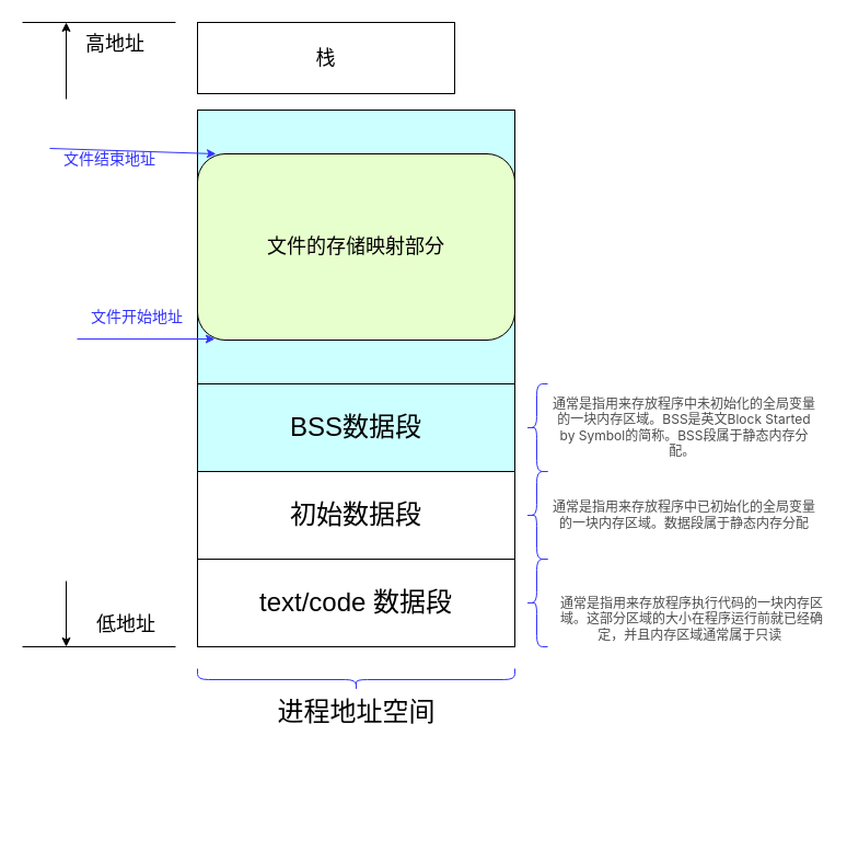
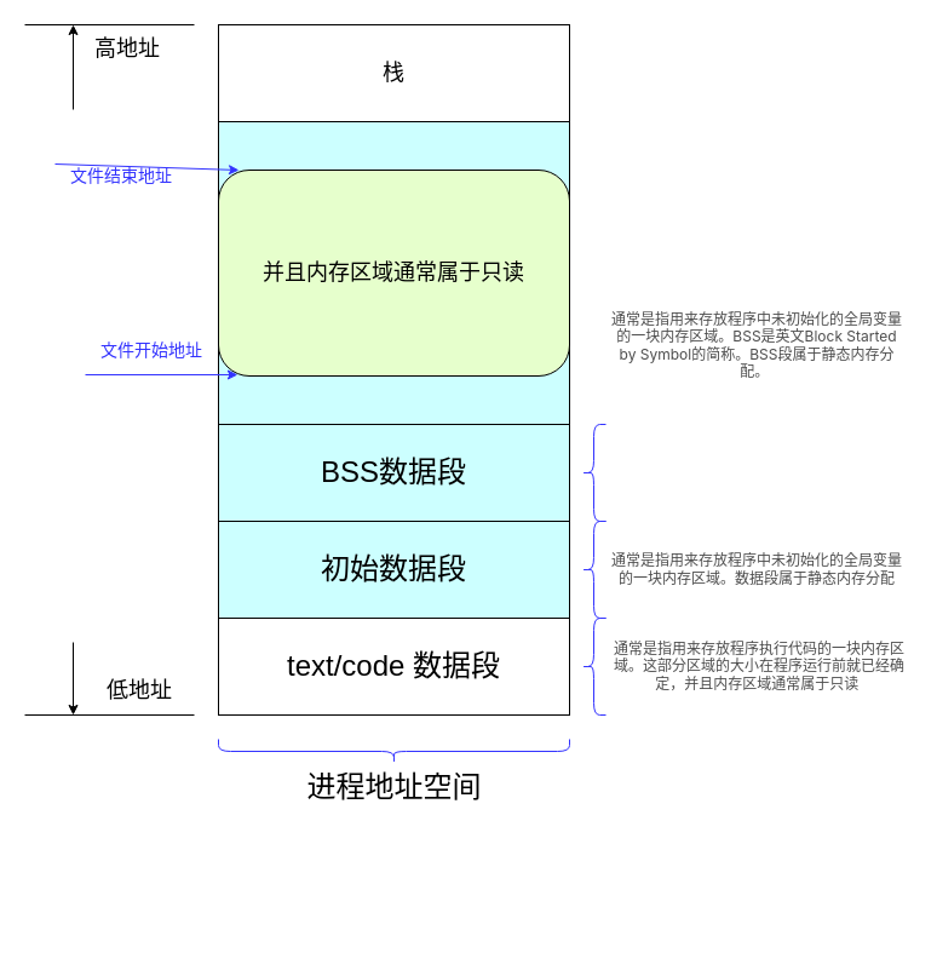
- <mxCell id="2" value="&lt;font style=&quot;font-size: 18px&quot;&gt;栈&lt;/font&gt;" style="rounded=0;whiteSpace=wrap;html=1;" parent="1" vertex="1"><mxGeometry x="180" y="20" width="235" height="65" as="geometry" /></mxCell>
+ <mxCell id="2" value="&lt;font style=&quot;font-size: 18px&quot;&gt;栈&lt;/font&gt;" style="rounded=0;whiteSpace=wrap;html=1;" parent="1" vertex="1"><mxGeometry x="180" y="20" width="290" height="80" as="geometry" /></mxCell>
- <mxCell id="12" value="&lt;font style=&quot;font-size: 18px&quot;&gt;文件的存储映射部分&lt;/font&gt;" style="rounded=1;whiteSpace=wrap;html=1;fillColor=#E6FFCC;" parent="1" vertex="1"><mxGeometry x="180" y="140" width="290" height="170" as="geometry" /></mxCell>
+ <mxCell id="12" value="&lt;font style=&quot;font-size: 18px&quot;&gt;并且内存区域通常属于只读&lt;/font&gt;" style="rounded=1;whiteSpace=wrap;html=1;fillColor=#E6FFCC;" parent="1" vertex="1"><mxGeometry x="180" y="140" width="290" height="170" as="geometry" /></mxCell>
- <mxCell id="21" value="&lt;span style=&quot;color: rgb(77 , 77 , 77) ; font-family: &amp;#34;microsoft yahei&amp;#34; , &amp;#34;sf pro display&amp;#34; , &amp;#34;roboto&amp;#34; , &amp;#34;noto&amp;#34; , &amp;#34;arial&amp;#34; , &amp;#34;pingfang sc&amp;#34; , sans-serif ; background-color: rgb(255 , 255 , 255)&quot;&gt;&lt;font style=&quot;font-size: 12px&quot;&gt;通常是指用来存放程序中未初始化的全局变量的一块内存区域。BSS是英文Block Started by Symbol的简称。BSS段属于静态内存分配。&lt;span class=&quot;Apple-converted-space&quot;&gt;&amp;nbsp;&lt;/span&gt;&lt;/font&gt;&lt;/span&gt;" style="text;html=1;strokeColor=none;fillColor=none;align=center;verticalAlign=middle;whiteSpace=wrap;overflow=hidden;" parent="1" vertex="1"><mxGeometry x="500" y="355" width="250" height="70" as="geometry" /></mxCell>
+ <mxCell id="21" value="&lt;span style=&quot;color: rgb(77 , 77 , 77) ; font-family: &amp;#34;microsoft yahei&amp;#34; , &amp;#34;sf pro display&amp;#34; , &amp;#34;roboto&amp;#34; , &amp;#34;noto&amp;#34; , &amp;#34;arial&amp;#34; , &amp;#34;pingfang sc&amp;#34; , sans-serif ; background-color: rgb(255 , 255 , 255)&quot;&gt;&lt;font style=&quot;font-size: 12px&quot;&gt;通常是指用来存放程序中未初始化的全局变量的一块内存区域。BSS是英文Block Started by Symbol的简称。BSS段属于静态内存分配。&lt;span class=&quot;Apple-converted-space&quot;&gt;&amp;nbsp;&lt;/span&gt;&lt;/font&gt;&lt;/span&gt;" style="text;html=1;strokeColor=none;fillColor=none;align=center;verticalAlign=middle;whiteSpace=wrap;overflow=hidden;" parent="1" vertex="1"><mxGeometry x="500" y="250" width="250" height="70" as="geometry" /></mxCell>
- <mxCell id="6" value="&lt;font style=&quot;font-size: 24px&quot;&gt;初始数据段&lt;/font&gt;" style="rounded=0;whiteSpace=wrap;html=1;" parent="1" vertex="1"><mxGeometry x="180" y="430" width="290" height="80" as="geometry" /></mxCell>
+ <mxCell id="6" value="&lt;font style=&quot;font-size: 24px&quot;&gt;初始数据段&lt;/font&gt;" style="rounded=0;whiteSpace=wrap;html=1;fillColor=#ccffff;" parent="1" vertex="1"><mxGeometry x="180" y="430" width="290" height="80" as="geometry" /></mxCell>
- <mxCell id="23" value="&lt;span style=&quot;color: rgb(77 , 77 , 77) ; font-family: &amp;#34;microsoft yahei&amp;#34; , &amp;#34;sf pro display&amp;#34; , &amp;#34;roboto&amp;#34; , &amp;#34;noto&amp;#34; , &amp;#34;arial&amp;#34; , &amp;#34;pingfang sc&amp;#34; , sans-serif ; background-color: rgb(255 , 255 , 255)&quot;&gt;&lt;font style=&quot;font-size: 12px&quot;&gt;通常是指用来存放程序中已初始化的全局变量的一块内存区域。数据段属于静态内存分配&lt;/font&gt;&lt;/span&gt;" style="text;html=1;strokeColor=none;fillColor=none;align=center;verticalAlign=middle;whiteSpace=wrap;overflow=hidden;" parent="1" vertex="1"><mxGeometry x="500" y="435" width="250" height="70" as="geometry" /></mxCell>
+ <mxCell id="23" value="&lt;span style=&quot;color: rgb(77 , 77 , 77) ; font-family: &amp;#34;microsoft yahei&amp;#34; , &amp;#34;sf pro display&amp;#34; , &amp;#34;roboto&amp;#34; , &amp;#34;noto&amp;#34; , &amp;#34;arial&amp;#34; , &amp;#34;pingfang sc&amp;#34; , sans-serif ; background-color: rgb(255 , 255 , 255)&quot;&gt;&lt;font style=&quot;font-size: 12px&quot;&gt;通常是指用来存放程序中未初始化的全局变量的一块内存区域。数据段属于静态内存分配&lt;/font&gt;&lt;/span&gt;" style="text;html=1;strokeColor=none;fillColor=none;align=center;verticalAlign=middle;whiteSpace=wrap;overflow=hidden;" parent="1" vertex="1"><mxGeometry x="500" y="435" width="250" height="70" as="geometry" /></mxCell>
- <mxCell id="25" value="&lt;span style=&quot;color: rgb(77 , 77 , 77) ; font-family: &amp;#34;microsoft yahei&amp;#34; , &amp;#34;sf pro display&amp;#34; , &amp;#34;roboto&amp;#34; , &amp;#34;noto&amp;#34; , &amp;#34;arial&amp;#34; , &amp;#34;pingfang sc&amp;#34; , sans-serif ; background-color: rgb(255 , 255 , 255)&quot;&gt;&lt;font style=&quot;font-size: 12px&quot;&gt;通常是指用来存放程序执行代码的一块内存区域。这部分区域的大小在程序运行前就已经确定，并且内存区域通常属于只读&lt;span class=&quot;Apple-converted-space&quot;&gt;&amp;nbsp;&lt;/span&gt;&lt;/font&gt;&lt;/span&gt;" style="text;html=1;strokeColor=none;fillColor=none;align=center;verticalAlign=middle;whiteSpace=wrap;overflow=hidden;" parent="1" vertex="1"><mxGeometry x="507" y="525" width="250" height="80" as="geometry" /></mxCell>
+ <mxCell id="25" value="&lt;span style=&quot;color: rgb(77 , 77 , 77) ; font-family: &amp;#34;microsoft yahei&amp;#34; , &amp;#34;sf pro display&amp;#34; , &amp;#34;roboto&amp;#34; , &amp;#34;noto&amp;#34; , &amp;#34;arial&amp;#34; , &amp;#34;pingfang sc&amp;#34; , sans-serif ; background-color: rgb(255 , 255 , 255)&quot;&gt;&lt;font style=&quot;font-size: 12px&quot;&gt;通常是指用来存放程序执行代码的一块内存区域。这部分区域的大小在程序运行前就已经确定，并且内存区域通常属于只读&lt;span class=&quot;Apple-converted-space&quot;&gt;&amp;nbsp;&lt;/span&gt;&lt;/font&gt;&lt;/span&gt;" style="text;html=1;strokeColor=none;fillColor=none;align=center;verticalAlign=middle;whiteSpace=wrap;overflow=hidden;" parent="1" vertex="1"><mxGeometry x="502" y="510" width="250" height="80" as="geometry" /></mxCell>
